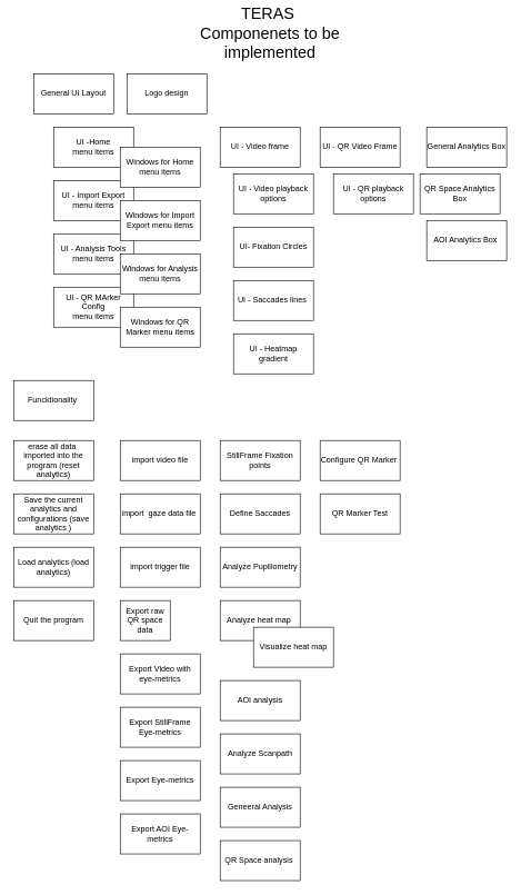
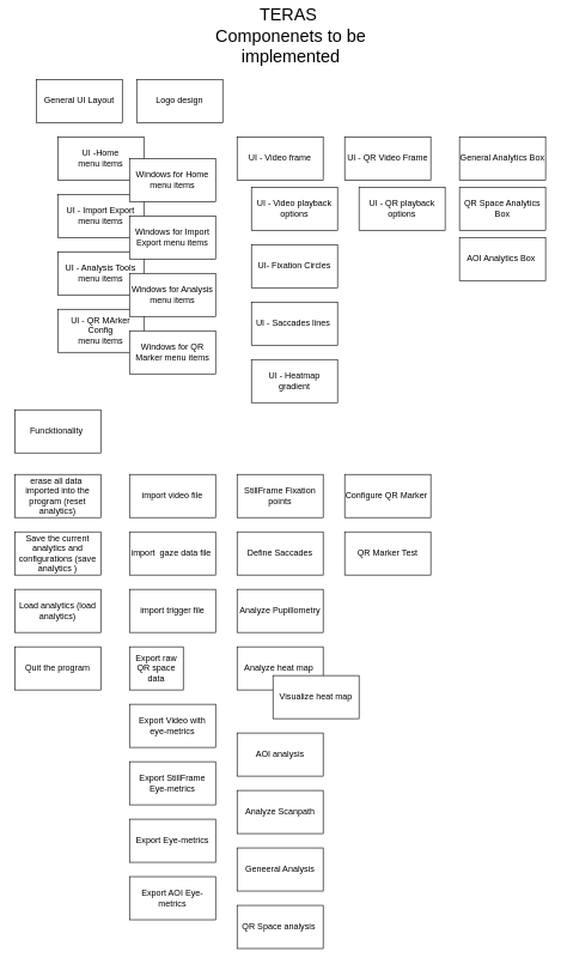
- <mxCell id="14" value="QR Space Analytics Box" style="rounded=0;whiteSpace=wrap;html=1;" vertex="1" parent="1"><mxGeometry x="630" y="260" width="120" height="60" as="geometry" /></mxCell>
+ <mxCell id="14" value="QR Space Analytics Box" style="rounded=0;whiteSpace=wrap;html=1;" vertex="1" parent="1"><mxGeometry x="640" y="260" width="120" height="60" as="geometry" /></mxCell>
